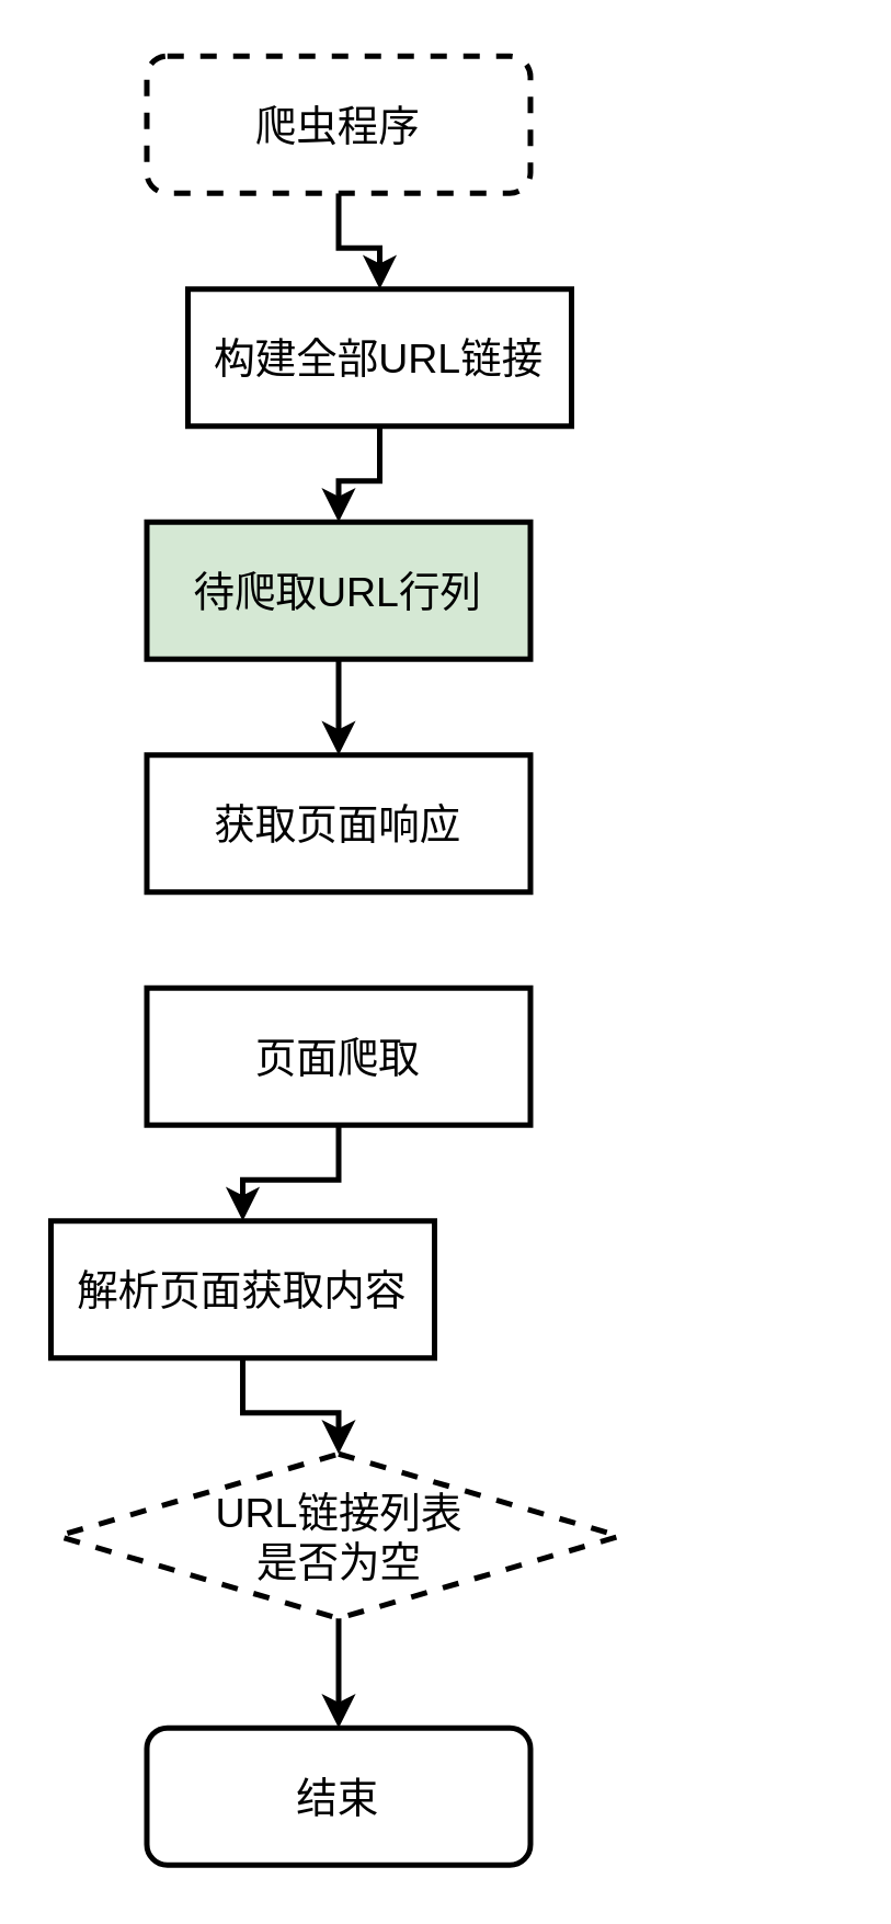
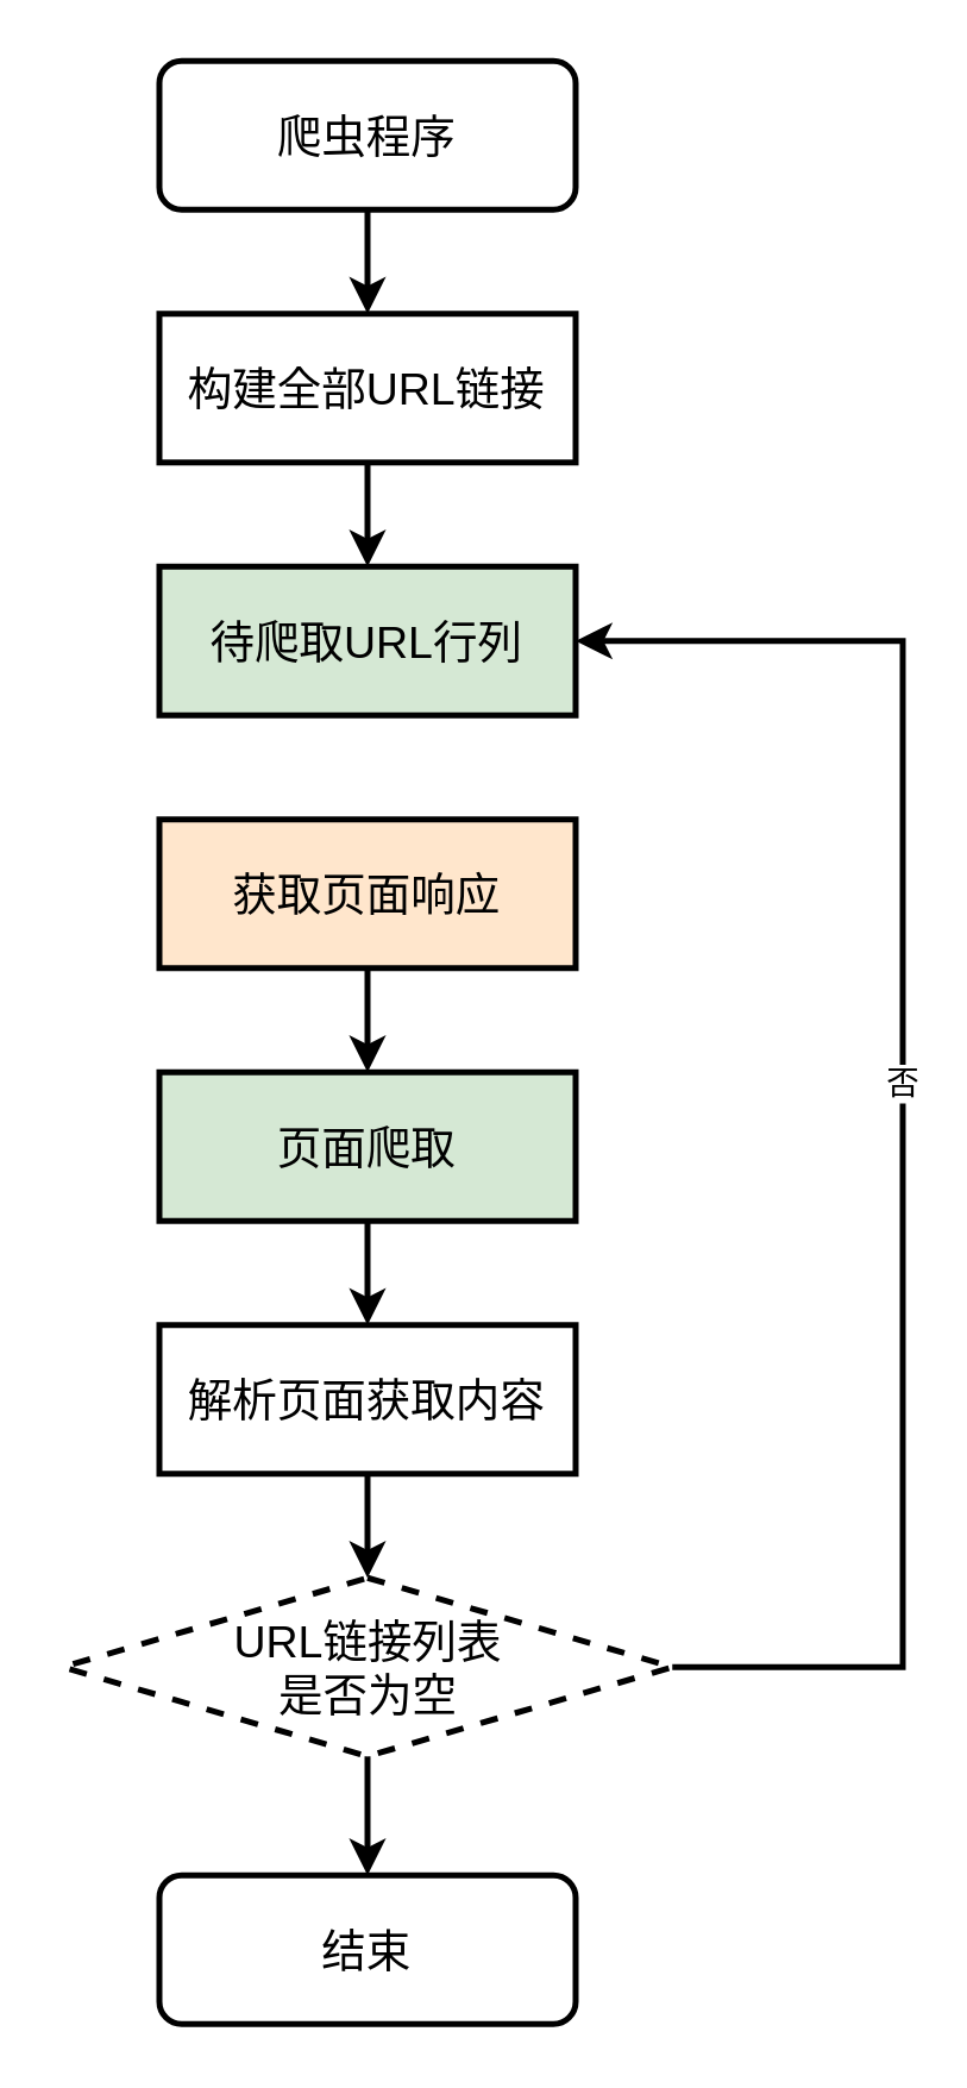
- <mxCell id="3" value="&lt;font style=&quot;font-size: 15px;&quot;&gt;爬虫程序&lt;/font&gt;" style="rounded=1;whiteSpace=wrap;html=1;strokeWidth=2;fillStyle=auto;gradientColor=none;absoluteArcSize=0;perimeterSpacing=0;glass=0;dashed=1;" parent="1" vertex="1"><mxGeometry x="53" y="20" width="140" height="50" as="geometry" /></mxCell>
+ <mxCell id="3" value="&lt;font style=&quot;font-size: 15px;&quot;&gt;爬虫程序&lt;/font&gt;" style="rounded=1;whiteSpace=wrap;html=1;strokeWidth=2;fillStyle=auto;gradientColor=none;absoluteArcSize=0;perimeterSpacing=0;glass=0;" parent="1" vertex="1"><mxGeometry x="53" y="20" width="140" height="50" as="geometry" /></mxCell>
- <mxCell id="5" value="&lt;font style=&quot;font-size: 15px;&quot;&gt;构建全部URL链接&lt;/font&gt;" style="rounded=0;whiteSpace=wrap;html=1;strokeWidth=2;" parent="1" vertex="1"><mxGeometry x="68" y="105" width="140" height="50" as="geometry" /></mxCell>
+ <mxCell id="5" value="&lt;font style=&quot;font-size: 15px;&quot;&gt;构建全部URL链接&lt;/font&gt;" style="rounded=0;whiteSpace=wrap;html=1;strokeWidth=2;" parent="1" vertex="1"><mxGeometry x="53" y="105" width="140" height="50" as="geometry" /></mxCell>
- <mxCell id="7" style="edgeStyle=orthogonalEdgeStyle;rounded=0;orthogonalLoop=1;jettySize=auto;html=1;exitX=0.5;exitY=1;exitDx=0;exitDy=0;strokeWidth=2;" parent="1" source="6" target="8" edge="1"><mxGeometry relative="1" as="geometry"><mxPoint x="-7" y="400" as="sourcePoint" /></mxGeometry></mxCell>
- <mxCell id="8" value="&lt;span style=&quot;font-size: 15px;&quot;&gt;获取页面响应&lt;/span&gt;" style="rounded=0;whiteSpace=wrap;html=1;strokeWidth=2;" parent="1" vertex="1"><mxGeometry x="53" y="275" width="140" height="50" as="geometry" /></mxCell>
+ <mxCell id="8" value="&lt;span style=&quot;font-size: 15px;&quot;&gt;获取页面响应&lt;/span&gt;" style="rounded=0;whiteSpace=wrap;html=1;strokeWidth=2;fillColor=#ffe6cc;" parent="1" vertex="1"><mxGeometry x="53" y="275" width="140" height="50" as="geometry" /></mxCell>
+ <mxCell id="9" style="edgeStyle=orthogonalEdgeStyle;rounded=0;orthogonalLoop=1;jettySize=auto;html=1;exitX=0.5;exitY=1;exitDx=0;exitDy=0;strokeWidth=2;" parent="1" source="8" target="11" edge="1"><mxGeometry relative="1" as="geometry"><mxPoint x="-7" y="500" as="sourcePoint" /></mxGeometry></mxCell>
+ <mxCell id="14" style="edgeStyle=orthogonalEdgeStyle;rounded=0;orthogonalLoop=1;jettySize=auto;html=1;exitX=1;exitY=0.5;exitDx=0;exitDy=0;entryX=1;entryY=0.5;entryDx=0;entryDy=0;strokeWidth=2;" parent="1" source="17" target="6" edge="1"><mxGeometry relative="1" as="geometry"><Array as="points"><mxPoint x="303" y="560" /><mxPoint x="303" y="215" /></Array></mxGeometry></mxCell>
+ <mxCell id="15" value="否" style="edgeLabel;html=1;align=center;verticalAlign=middle;resizable=0;points=[];" parent="14" vertex="1" connectable="0"><mxGeometry x="0.03" y="1" relative="1" as="geometry"><mxPoint as="offset" /></mxGeometry></mxCell>
- <mxCell id="11" value="&lt;span style=&quot;font-size: 15px;&quot;&gt;页面爬取&lt;/span&gt;" style="rounded=0;whiteSpace=wrap;html=1;strokeWidth=2;" parent="1" vertex="1"><mxGeometry x="53" y="360" width="140" height="50" as="geometry" /></mxCell>
+ <mxCell id="11" value="&lt;span style=&quot;font-size: 15px;&quot;&gt;页面爬取&lt;/span&gt;" style="rounded=0;whiteSpace=wrap;html=1;strokeWidth=2;fillColor=#d5e8d4;" parent="1" vertex="1"><mxGeometry x="53" y="360" width="140" height="50" as="geometry" /></mxCell>
- <mxCell id="13" value="&lt;span style=&quot;font-size: 15px;&quot;&gt;解析页面获取内容&lt;/span&gt;" style="rounded=0;whiteSpace=wrap;html=1;strokeWidth=2;" parent="1" vertex="1"><mxGeometry x="18" y="445" width="140" height="50" as="geometry" /></mxCell>
+ <mxCell id="13" value="&lt;span style=&quot;font-size: 15px;&quot;&gt;解析页面获取内容&lt;/span&gt;" style="rounded=0;whiteSpace=wrap;html=1;strokeWidth=2;" parent="1" vertex="1"><mxGeometry x="53" y="445" width="140" height="50" as="geometry" /></mxCell>
